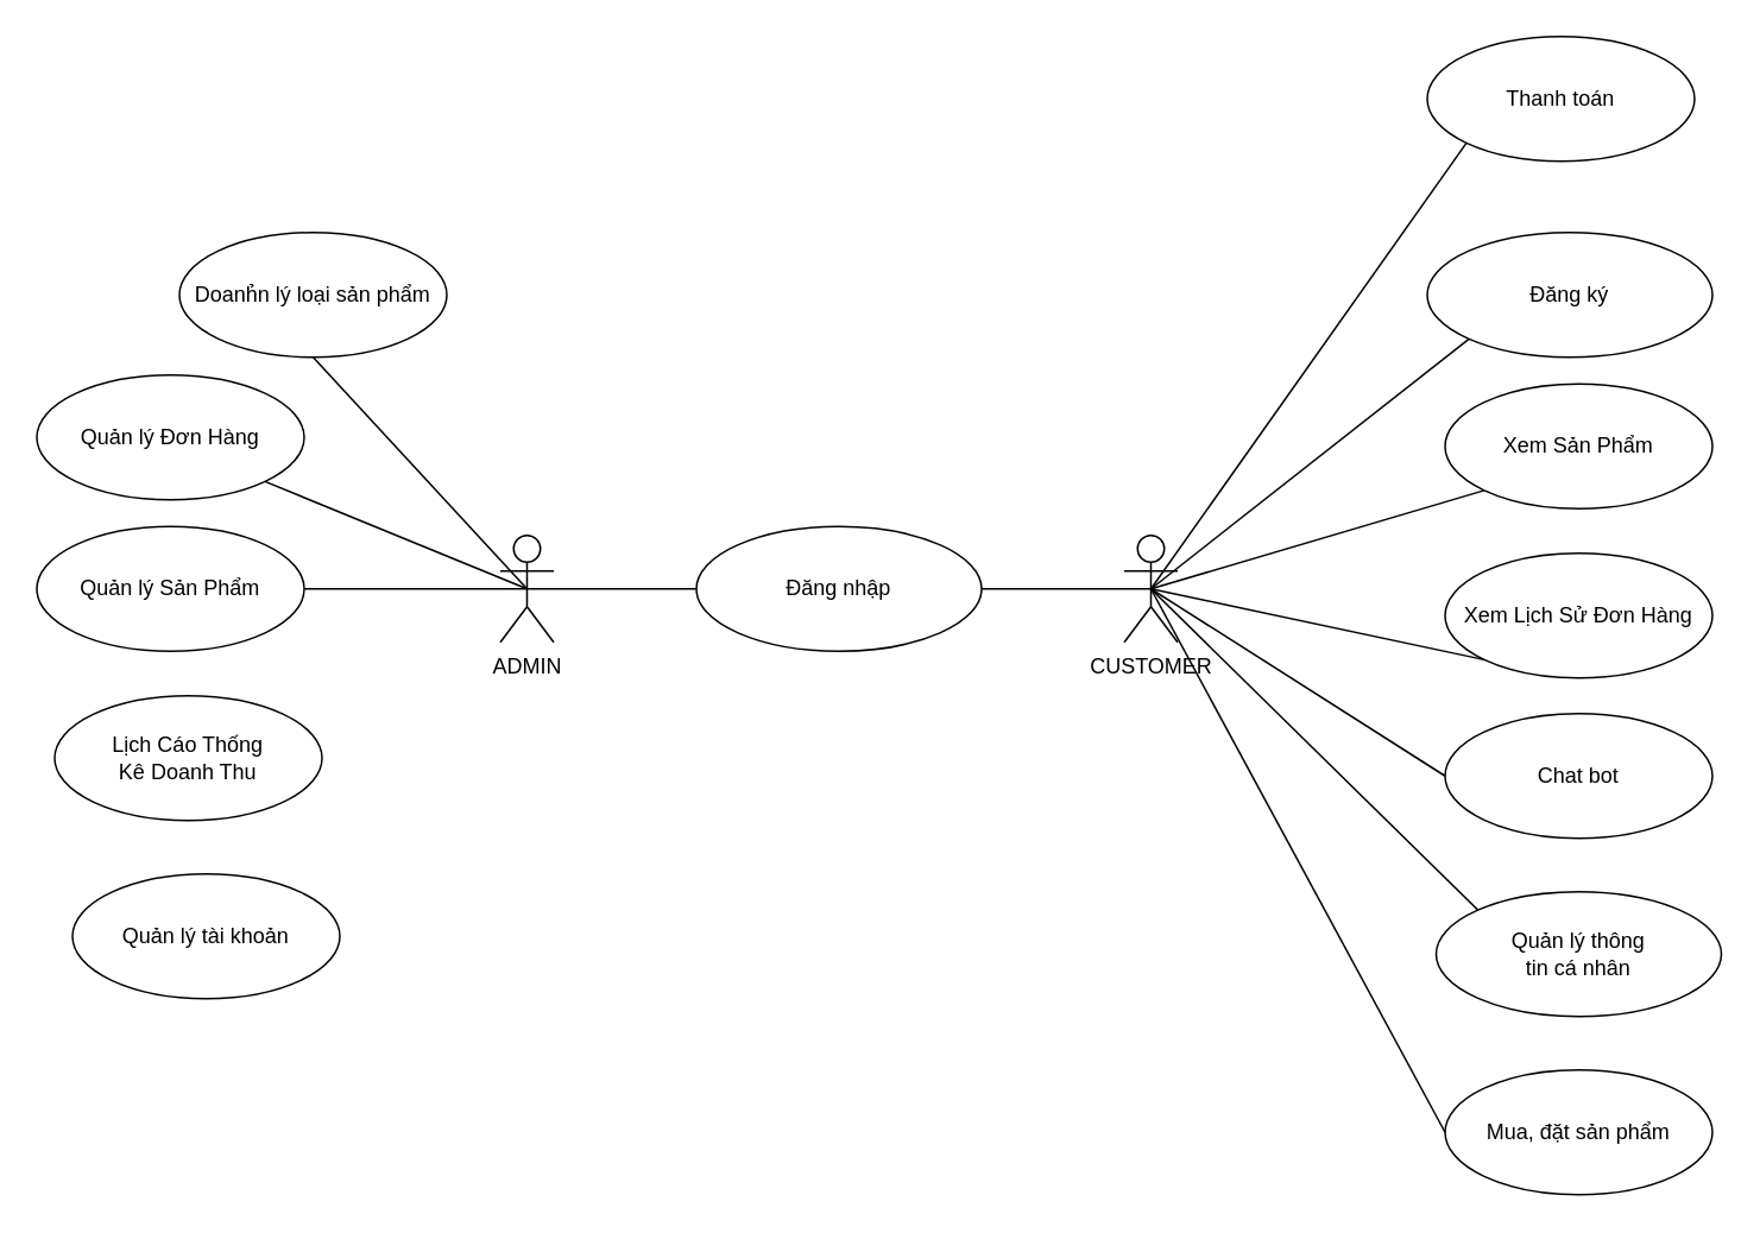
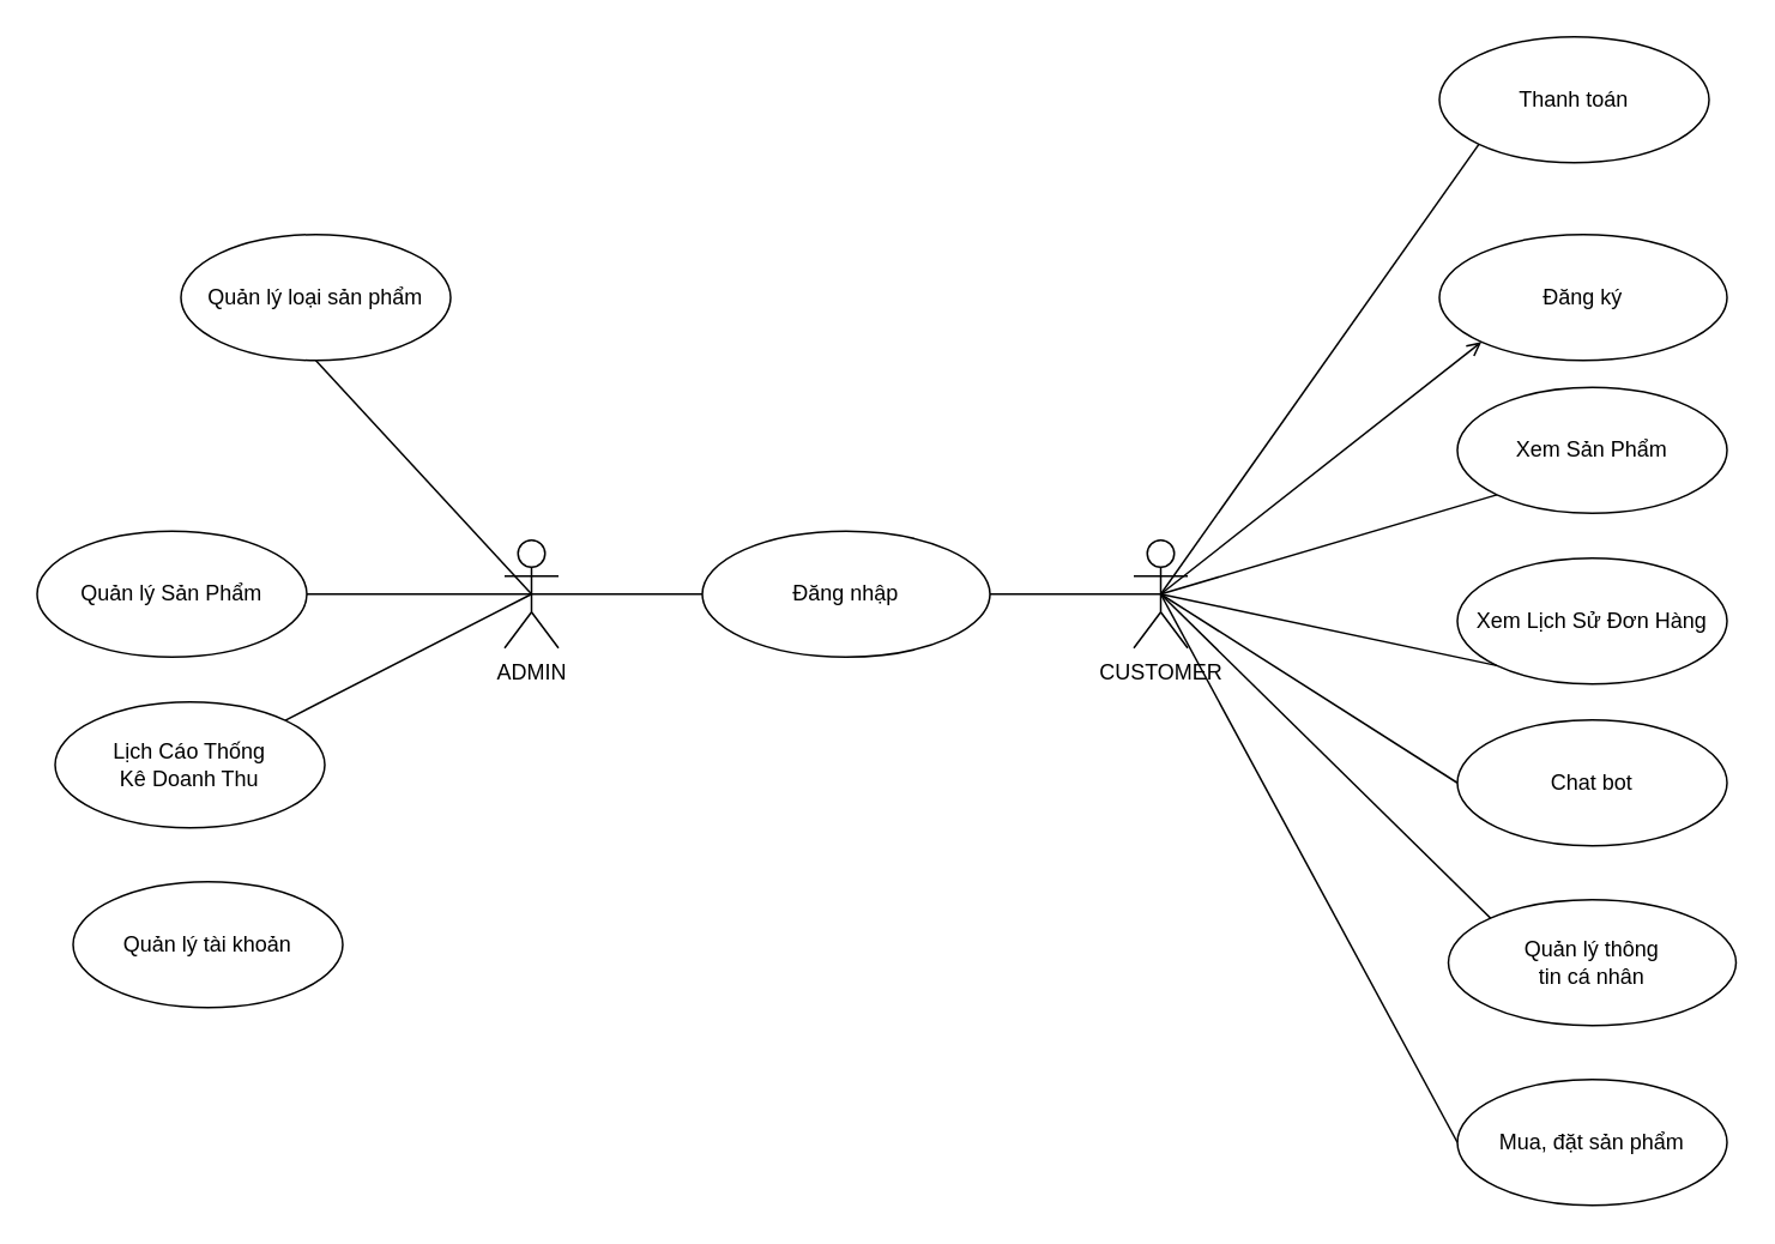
- <mxCell id="28" value="Doanh̉n lý loại sản phẩm" style="ellipse;whiteSpace=wrap;html=1;" vertex="1" parent="1"><mxGeometry x="100" y="130" width="150" height="70" as="geometry" /></mxCell>
+ <mxCell id="28" value="Quản lý loại sản phẩm" style="ellipse;whiteSpace=wrap;html=1;" vertex="1" parent="1"><mxGeometry x="100" y="130" width="150" height="70" as="geometry" /></mxCell>
- <mxCell id="24" value="" style="endArrow=none;html=1;rounded=0;entryX=0;entryY=1;entryDx=0;entryDy=0;exitX=0.5;exitY=0.5;exitDx=0;exitDy=0;exitPerimeter=0;" edge="1" parent="1" source="3" target="21"><mxGeometry width="50" height="50" relative="1" as="geometry"><mxPoint x="875" y="370" as="sourcePoint" /><mxPoint x="973" y="329" as="targetPoint" /></mxGeometry></mxCell>
+ <mxCell id="24" value="" style="endArrow=open;html=1;rounded=0;entryX=0;entryY=1;entryDx=0;entryDy=0;exitX=0.5;exitY=0.5;exitDx=0;exitDy=0;exitPerimeter=0;" edge="1" parent="1" source="3" target="21"><mxGeometry width="50" height="50" relative="1" as="geometry"><mxPoint x="875" y="370" as="sourcePoint" /><mxPoint x="973" y="329" as="targetPoint" /></mxGeometry></mxCell>
- <mxCell id="10" value="Quản lý Đơn Hàng" style="ellipse;whiteSpace=wrap;html=1;" vertex="1" parent="1"><mxGeometry x="20" y="210" width="150" height="70" as="geometry" /></mxCell>
- <mxCell id="13" value="" style="endArrow=none;html=1;rounded=0;exitX=0.5;exitY=0.5;exitDx=0;exitDy=0;entryX=1;entryY=1;entryDx=0;entryDy=0;exitPerimeter=0;" edge="1" parent="1" source="2" target="10"><mxGeometry width="50" height="50" relative="1" as="geometry"><mxPoint x="120" y="380" as="sourcePoint" /><mxPoint x="180" y="370" as="targetPoint" /></mxGeometry></mxCell>
+ <mxCell id="12" value="" style="endArrow=none;html=1;rounded=0;exitX=1;exitY=0;exitDx=0;exitDy=0;entryX=0.5;entryY=0.5;entryDx=0;entryDy=0;entryPerimeter=0;" edge="1" parent="1" source="11" target="2"><mxGeometry width="50" height="50" relative="1" as="geometry"><mxPoint x="90" y="340" as="sourcePoint" /><mxPoint x="140" y="290" as="targetPoint" /></mxGeometry></mxCell>
